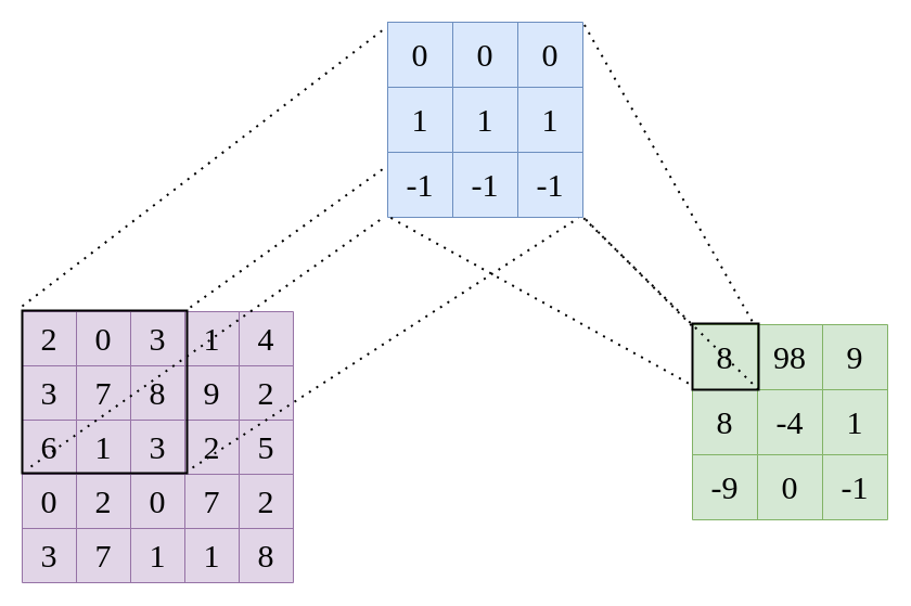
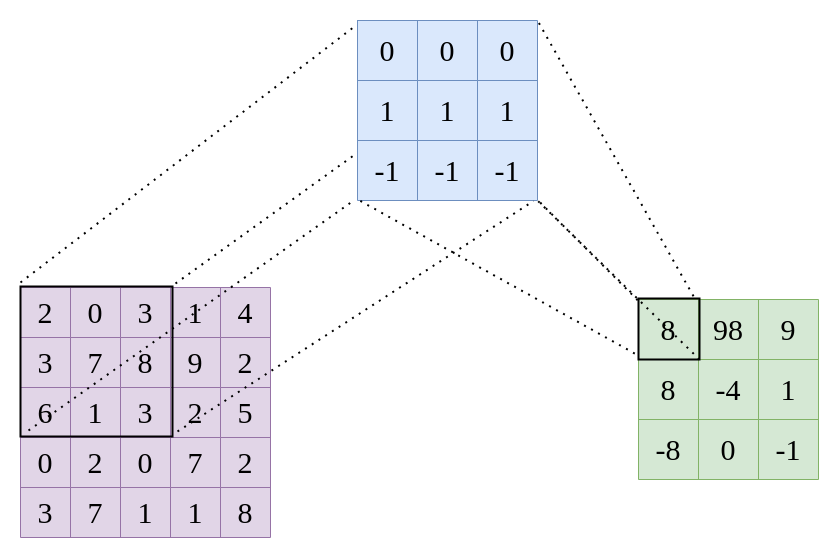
- <mxCell id="28" value="&lt;font face=&quot;Times New Roman&quot; style=&quot;font-size: 30px;&quot;&gt;-9&lt;/font&gt;" style="shape=partialRectangle;html=1;whiteSpace=wrap;connectable=0;strokeColor=inherit;overflow=hidden;fillColor=none;top=0;left=0;bottom=0;right=0;pointerEvents=1;fontSize=16;" vertex="1" parent="27"><mxGeometry width="60" height="60" as="geometry"><mxRectangle width="60" height="60" as="alternateBounds" /></mxGeometry></mxCell>
+ <mxCell id="28" value="&lt;font face=&quot;Times New Roman&quot; style=&quot;font-size: 30px;&quot;&gt;-8&lt;/font&gt;" style="shape=partialRectangle;html=1;whiteSpace=wrap;connectable=0;strokeColor=inherit;overflow=hidden;fillColor=none;top=0;left=0;bottom=0;right=0;pointerEvents=1;fontSize=16;" vertex="1" parent="27"><mxGeometry width="60" height="60" as="geometry"><mxRectangle width="60" height="60" as="alternateBounds" /></mxGeometry></mxCell>
